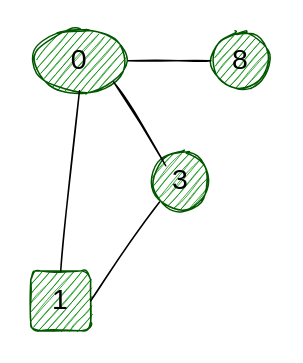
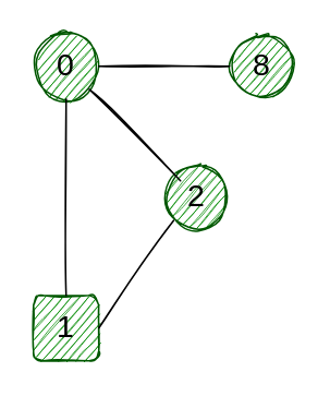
- <mxCell id="2" value="0" style="ellipse;whiteSpace=wrap;aspect=fixed;sketch=1;fillColor=#008a00;strokeColor=#005700;fontSize=19;fontColor=#000000;" parent="1" vertex="1"><mxGeometry x="20" y="20" width="65" height="40" as="geometry" /></mxCell>
+ <mxCell id="2" value="0" style="ellipse;whiteSpace=wrap;aspect=fixed;sketch=1;fillColor=#008a00;strokeColor=#005700;fontSize=19;fontColor=#000000;" parent="1" vertex="1"><mxGeometry width="40" height="40" as="geometry" x="20" y="20" /></mxCell>
- <mxCell id="8" value="3" style="ellipse;whiteSpace=wrap;aspect=fixed;sketch=1;fillColor=#008a00;strokeColor=#005700;fontSize=19;fontColor=#000000;" vertex="1" parent="1"><mxGeometry x="100" y="100" width="40" height="40" as="geometry" /></mxCell>
+ <mxCell id="8" value="2" style="ellipse;whiteSpace=wrap;aspect=fixed;sketch=1;fillColor=#008a00;strokeColor=#005700;fontSize=19;fontColor=#000000;" vertex="1" parent="1"><mxGeometry x="100" y="100" width="40" height="40" as="geometry" /></mxCell>
